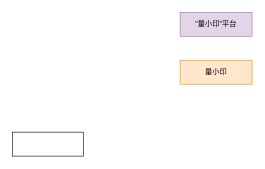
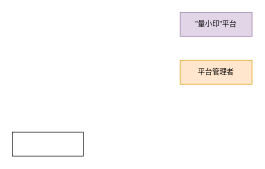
- <mxCell id="3" value="量小印" style="rounded=0;whiteSpace=wrap;html=1;fillColor=#ffe6cc;strokeColor=#d79b00;" vertex="1" parent="1"><mxGeometry x="300" y="100" width="120" height="40" as="geometry" /></mxCell>
+ <mxCell id="3" value="平台管理者" style="rounded=0;whiteSpace=wrap;html=1;fillColor=#ffe6cc;strokeColor=#d79b00;" vertex="1" parent="1"><mxGeometry x="300" y="100" width="120" height="40" as="geometry" /></mxCell>
